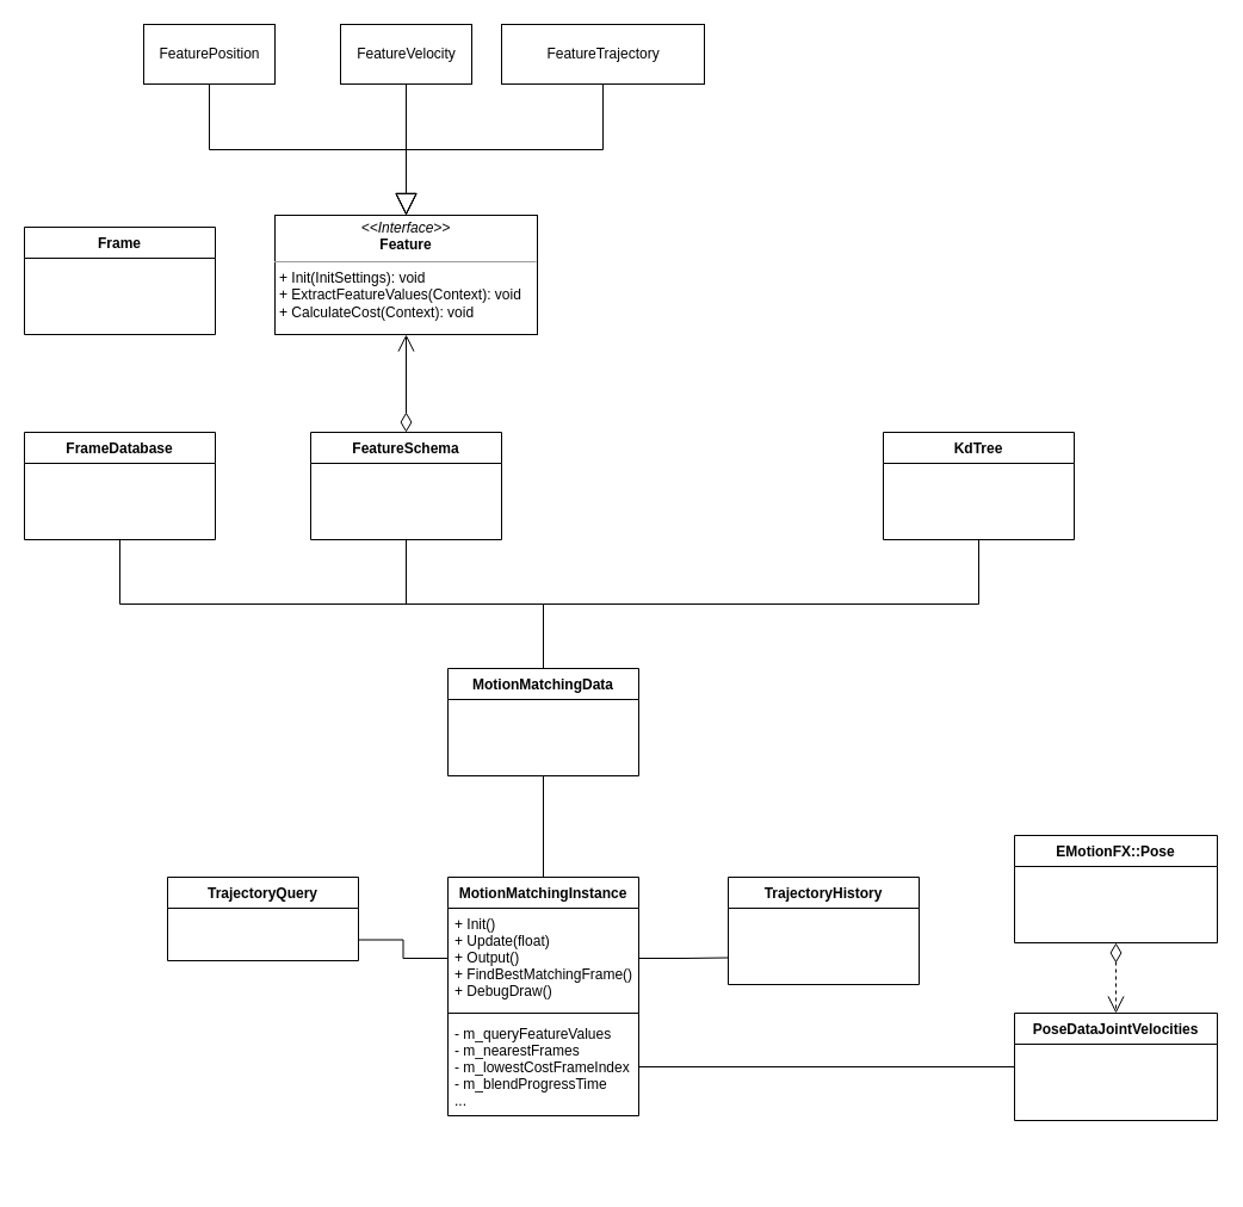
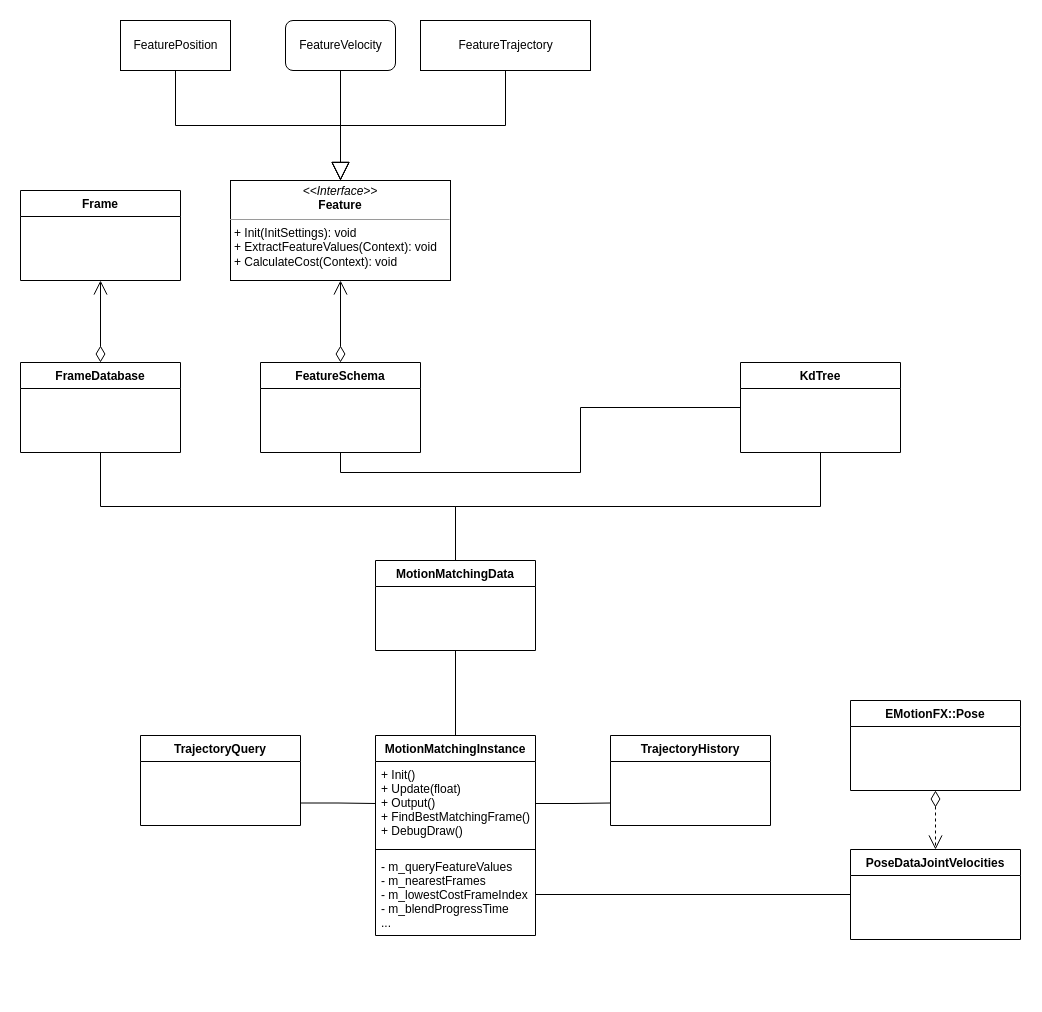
- <mxCell id="4" value="FeatureVelocity" style="html=1;" parent="1" vertex="1"><mxGeometry x="285" y="20" width="110" height="50" as="geometry" /></mxCell>
+ <mxCell id="4" value="FeatureVelocity" style="html=1;rounded=1;" parent="1" vertex="1"><mxGeometry x="285" y="20" width="110" height="50" as="geometry" /></mxCell>
+ <mxCell id="25" value="" style="endArrow=open;html=1;endSize=12;startArrow=diamondThin;startSize=14;startFill=0;edgeStyle=orthogonalEdgeStyle;entryX=0.5;entryY=1;entryDx=0;entryDy=0;exitX=0.5;exitY=0;exitDx=0;exitDy=0;" parent="1" source="8" target="6" edge="1"><mxGeometry relative="1" as="geometry"><mxPoint x="-20" y="360" as="sourcePoint" /><mxPoint x="350" y="290" as="targetPoint" /></mxGeometry></mxCell>
+ <mxCell id="26" value="" style="resizable=0;html=1;align=left;verticalAlign=top;labelBackgroundColor=#ffffff;fontSize=10;" parent="25" connectable="0" vertex="1"><mxGeometry x="-1" relative="1" as="geometry" /></mxCell>
+ <mxCell id="27" value="" style="resizable=0;html=1;align=right;verticalAlign=top;labelBackgroundColor=#ffffff;fontSize=10;" parent="25" connectable="0" vertex="1"><mxGeometry x="1" relative="1" as="geometry" /></mxCell>
- <mxCell id="14" style="edgeStyle=orthogonalEdgeStyle;rounded=0;orthogonalLoop=1;jettySize=auto;html=1;exitX=0.5;exitY=1;exitDx=0;exitDy=0;startArrow=none;startFill=0;endArrow=none;endFill=0;" parent="1" source="15" target="17" edge="1"><mxGeometry relative="1" as="geometry" /></mxCell>
+ <mxCell id="14" style="edgeStyle=orthogonalEdgeStyle;rounded=0;orthogonalLoop=1;jettySize=auto;html=1;exitX=0.5;exitY=1;exitDx=0;exitDy=0;startArrow=none;startFill=0;endArrow=none;endFill=0;" parent="1" source="15" target="13" edge="1"><mxGeometry relative="1" as="geometry" /></mxCell>
- <mxCell id="11" value="TrajectoryQuery" style="swimlane;fontStyle=1;align=center;verticalAlign=top;childLayout=stackLayout;horizontal=1;startSize=26;horizontalStack=0;resizeParent=1;resizeParentMax=0;resizeLast=0;collapsible=1;marginBottom=0;" parent="1" vertex="1"><mxGeometry x="140" y="735" width="160" height="70" as="geometry" /></mxCell>
+ <mxCell id="11" value="TrajectoryQuery" style="swimlane;fontStyle=1;align=center;verticalAlign=top;childLayout=stackLayout;horizontal=1;startSize=26;horizontalStack=0;resizeParent=1;resizeParentMax=0;resizeLast=0;collapsible=1;marginBottom=0;" parent="1" vertex="1"><mxGeometry x="140" y="735" width="160" height="90" as="geometry" /></mxCell>
